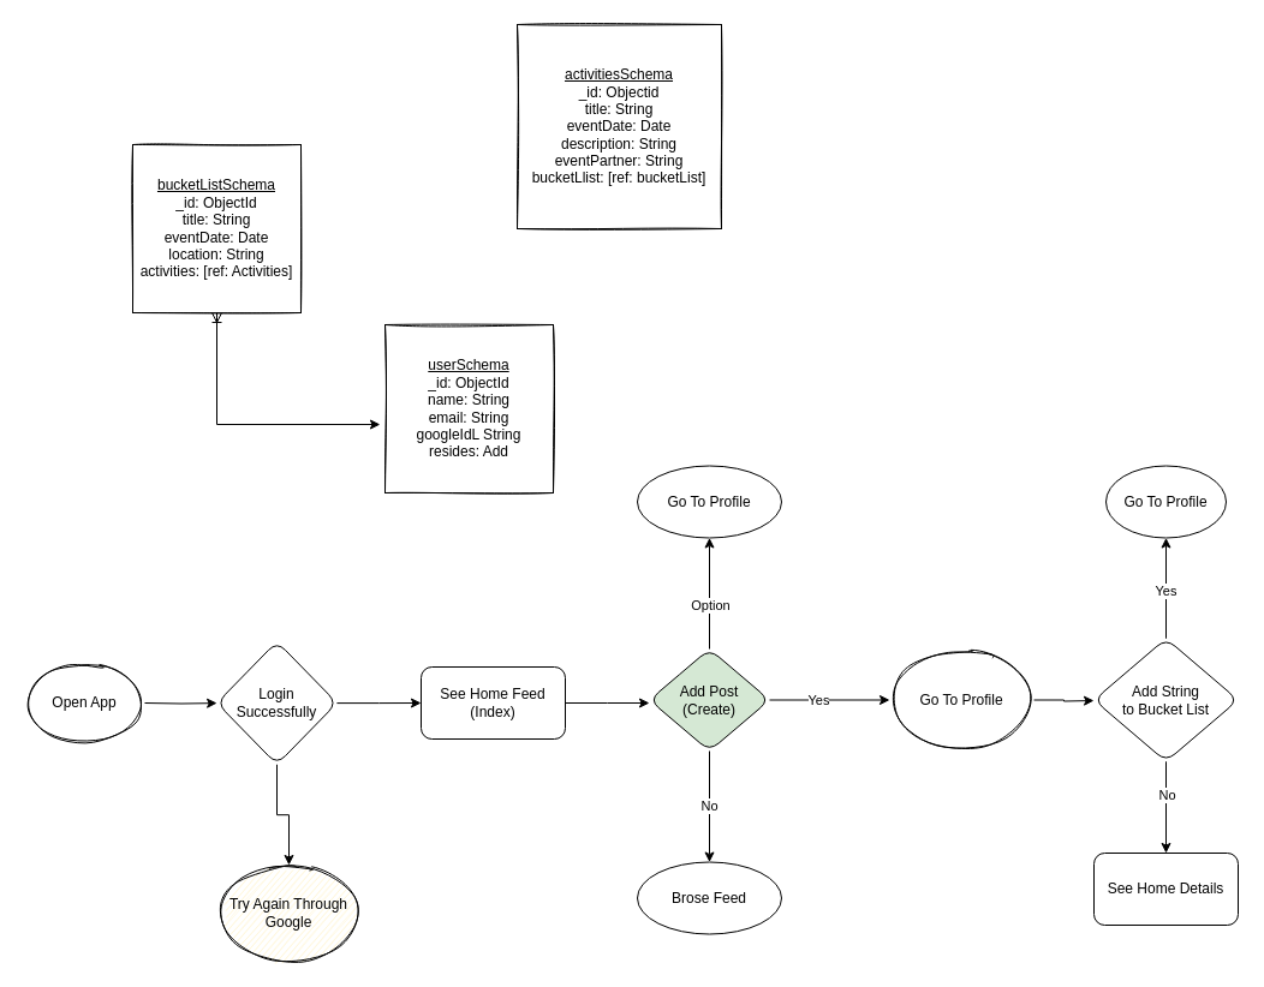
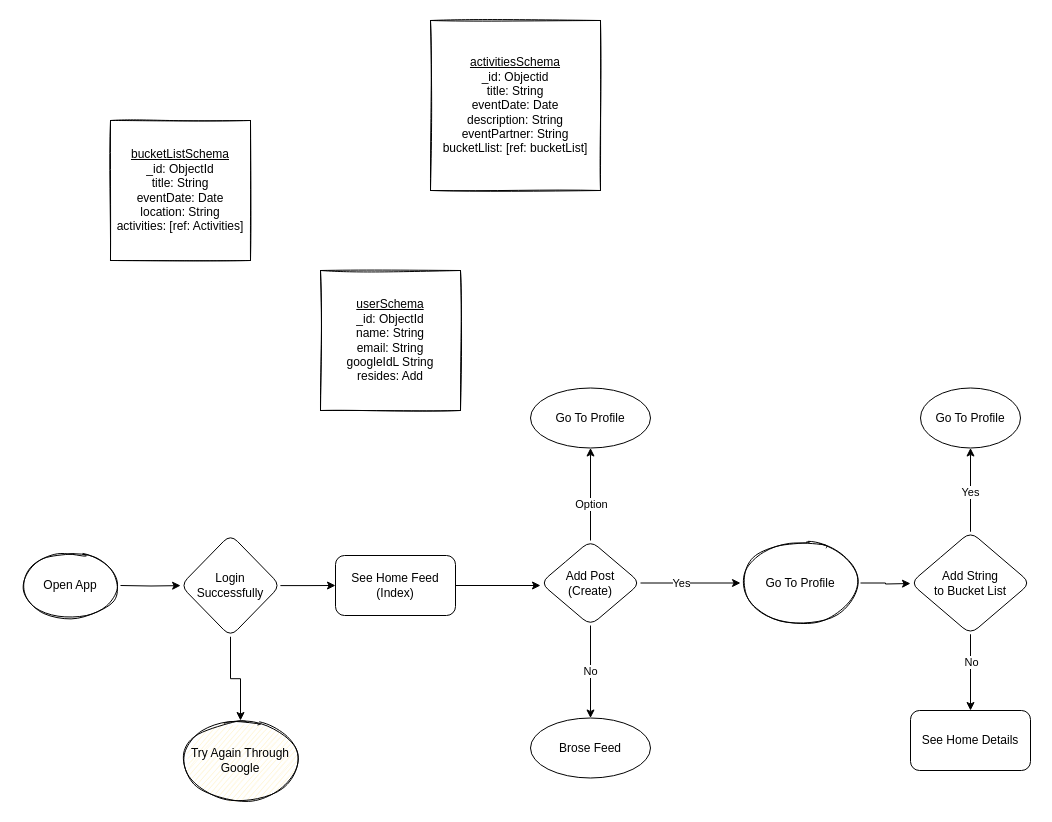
- <mxCell id="27" style="edgeStyle=orthogonalEdgeStyle;rounded=0;orthogonalLoop=1;jettySize=auto;html=1;exitX=0.5;exitY=1;exitDx=0;exitDy=0;verticalAlign=middle;horizontal=0;startArrow=ERoneToMany;startFill=0;entryX=-0.029;entryY=0.593;entryDx=0;entryDy=0;entryPerimeter=0;" edge="1" parent="1" source="28" target="29"><mxGeometry relative="1" as="geometry"><mxPoint x="310" y="353" as="targetPoint" /><Array as="points"><mxPoint x="180" y="353" /></Array></mxGeometry></mxCell>
- <mxCell id="15" value="Add Post&lt;br&gt;(Create)" style="rhombus;whiteSpace=wrap;html=1;rounded=1;fillColor=#d5e8d4;" vertex="1" parent="1"><mxGeometry x="540" y="540" width="100" height="85" as="geometry" /></mxCell>
+ <mxCell id="15" value="Add Post&lt;br&gt;(Create)" style="rhombus;whiteSpace=wrap;html=1;rounded=1;" vertex="1" parent="1"><mxGeometry x="540" y="540" width="100" height="85" as="geometry" /></mxCell>
- <mxCell id="7" value="See Home Feed (Index)" style="whiteSpace=wrap;html=1;rounded=1;" vertex="1" parent="1"><mxGeometry x="350" y="555" width="120" height="60" as="geometry" /></mxCell>
+ <mxCell id="7" value="See Home Feed (Index)" style="whiteSpace=wrap;html=1;rounded=1;" vertex="1" parent="1"><mxGeometry x="335" y="555" width="120" height="60" as="geometry" /></mxCell>
